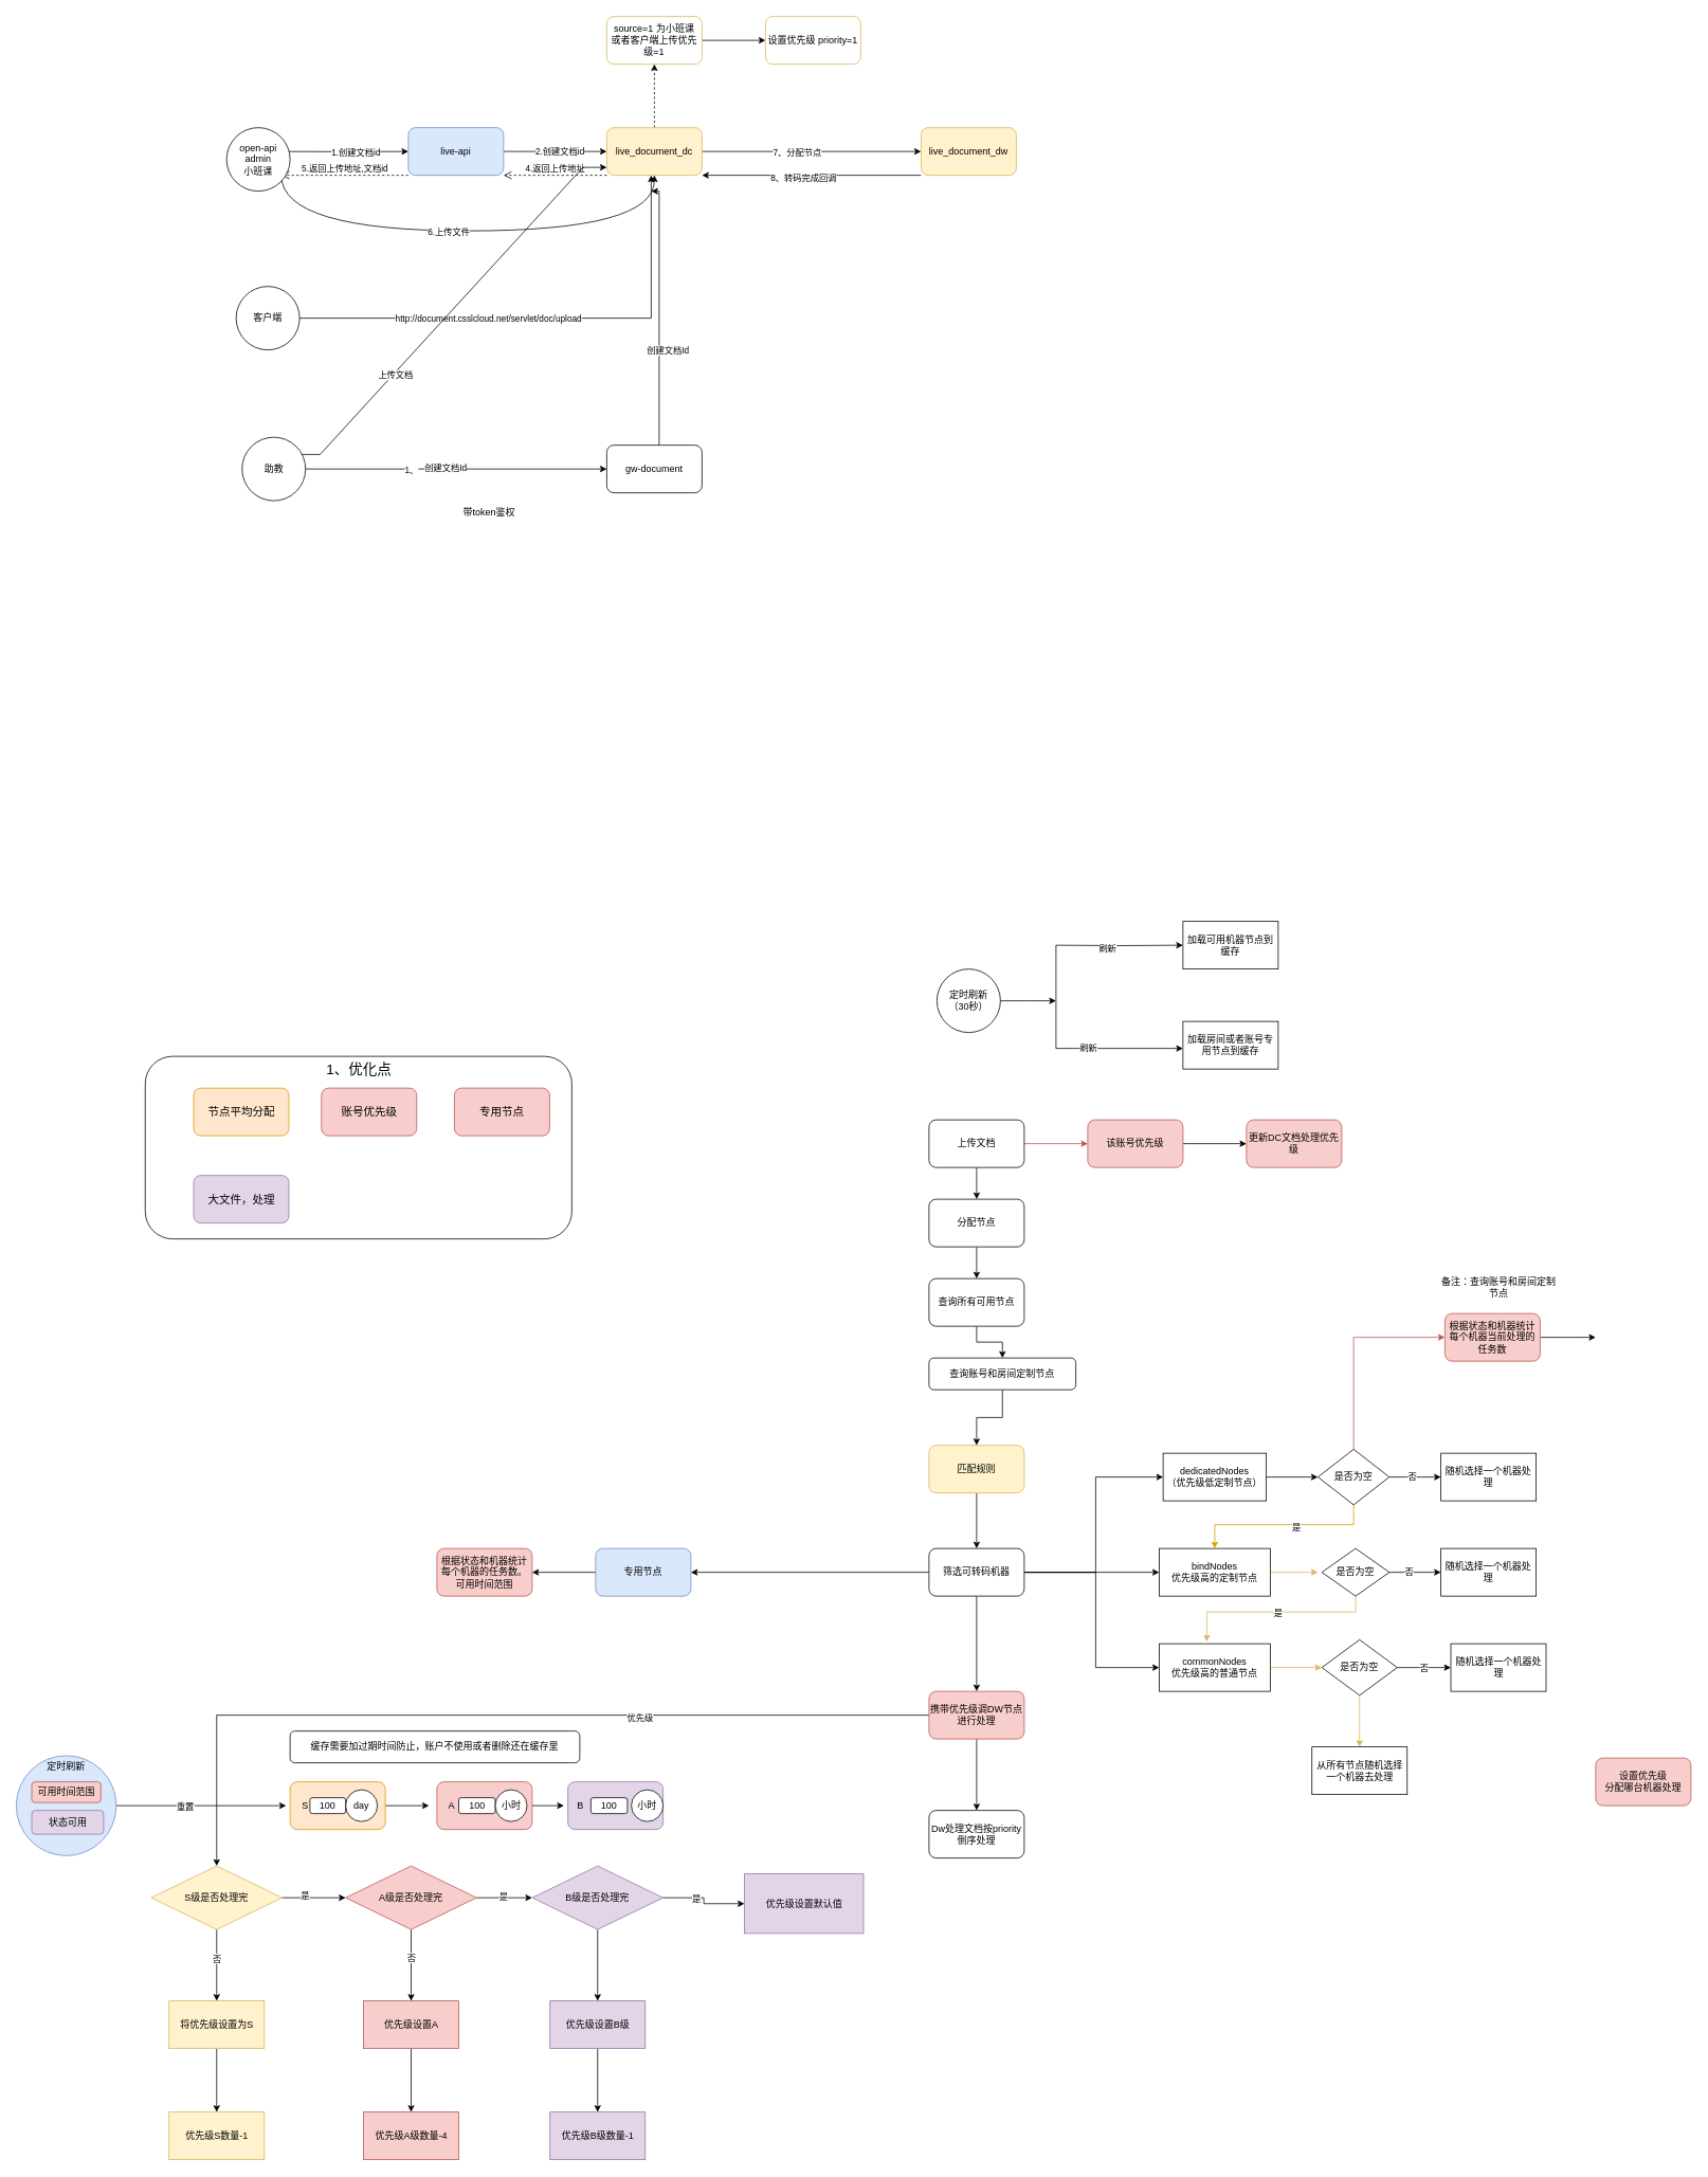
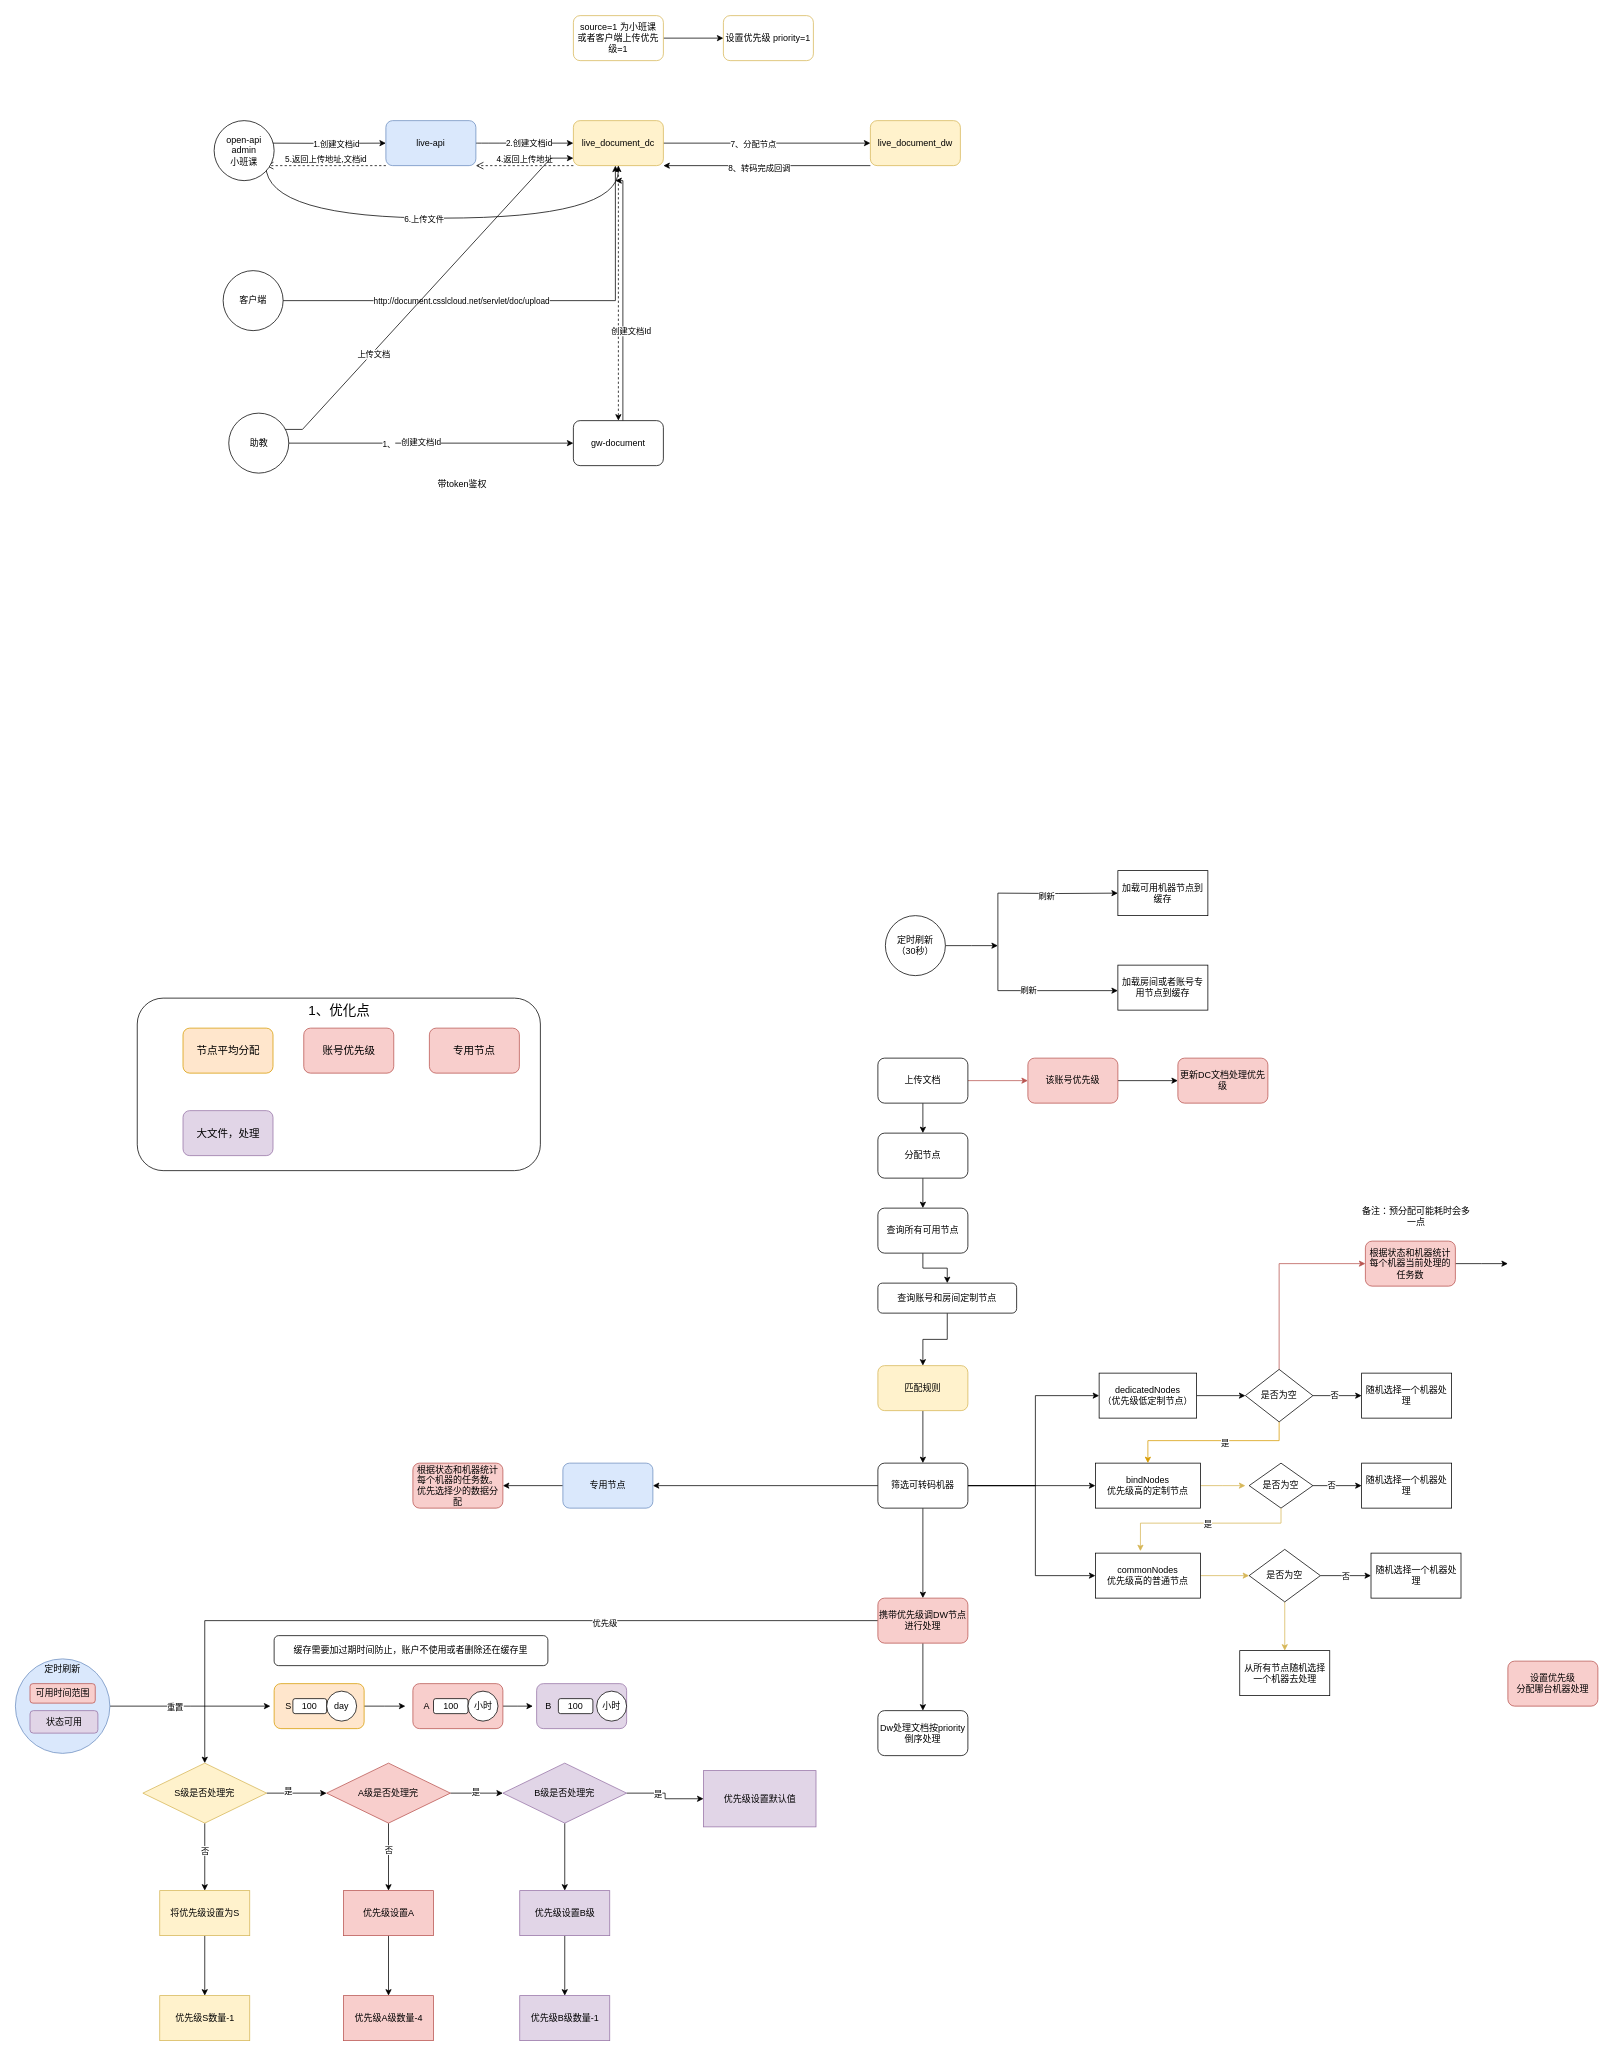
- <mxCell id="10" value="" style="edgeStyle=orthogonalEdgeStyle;rounded=0;orthogonalLoop=1;jettySize=auto;html=1;dashed=1;" parent="1" source="13" target="18" edge="1"><mxGeometry relative="1" as="geometry" /></mxCell>
+ <mxCell id="10" value="" style="edgeStyle=orthogonalEdgeStyle;rounded=0;orthogonalLoop=1;jettySize=auto;html=1;dashed=1;" parent="1" source="13" target="135" edge="1"><mxGeometry relative="1" as="geometry" /></mxCell>
- <mxCell id="74" value="备注：查询账号和房间定制节点" style="text;html=1;align=center;verticalAlign=middle;whiteSpace=wrap;rounded=0;" parent="1" vertex="1"><mxGeometry x="1811.5" y="1620" width="152" as="geometry" /></mxCell>
+ <mxCell id="74" value="备注：预分配可能耗时会多一点" style="text;html=1;align=center;verticalAlign=middle;whiteSpace=wrap;rounded=0;" parent="1" vertex="1"><mxGeometry x="1811.5" y="1620" width="152" as="geometry" /></mxCell>
- <mxCell id="129" value="根据状态和机器统计每个机器的任务数。可用时间范围" style="whiteSpace=wrap;html=1;fillColor=#f8cecc;strokeColor=#b85450;rounded=1;" parent="1" vertex="1"><mxGeometry x="550" y="1950" width="120" height="60" as="geometry" /></mxCell>
+ <mxCell id="129" value="根据状态和机器统计每个机器的任务数。优先选择少的数据分配" style="whiteSpace=wrap;html=1;fillColor=#f8cecc;strokeColor=#b85450;rounded=1;" parent="1" vertex="1"><mxGeometry x="550" y="1950" width="120" height="60" as="geometry" /></mxCell>
